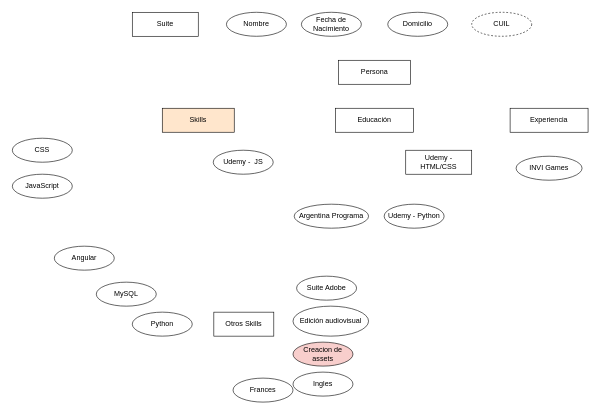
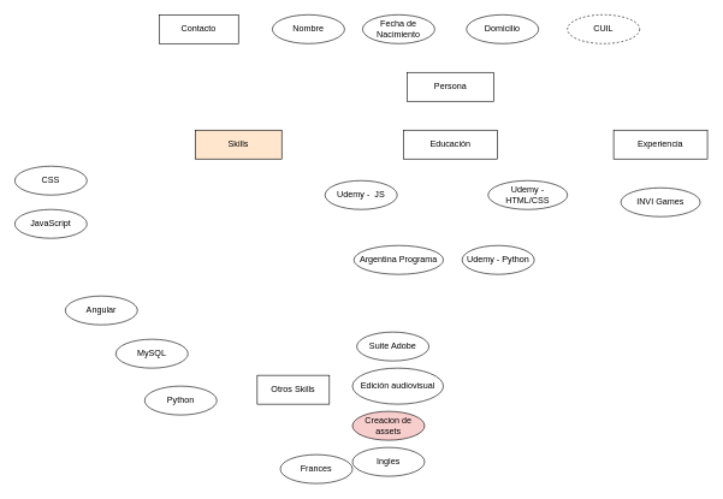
- <mxCell id="3" value="Suite" style="whiteSpace=wrap;html=1;align=center;" vertex="1" parent="1"><mxGeometry x="220" width="110" height="40" as="geometry" y="20" /></mxCell>
+ <mxCell id="3" value="Contacto" style="whiteSpace=wrap;html=1;align=center;" vertex="1" parent="1"><mxGeometry x="220" width="110" height="40" as="geometry" y="20" /></mxCell>
- <mxCell id="12" value="Udemy -&amp;nbsp; JS" style="ellipse;whiteSpace=wrap;html=1;align=center;" vertex="1" parent="1"><mxGeometry x="355" y="250" width="100" height="40" as="geometry" /></mxCell>
+ <mxCell id="12" value="Udemy -&amp;nbsp; JS" style="ellipse;whiteSpace=wrap;html=1;align=center;" vertex="1" parent="1"><mxGeometry x="450" y="250" width="100" height="40" as="geometry" /></mxCell>
- <mxCell id="13" value="Udemy - HTML/CSS" style="whiteSpace=wrap;html=1;align=center;rounded=0;" vertex="1" parent="1"><mxGeometry x="676" y="250" width="110" height="40" as="geometry" /></mxCell>
+ <mxCell id="13" value="Udemy - HTML/CSS" style="ellipse;whiteSpace=wrap;html=1;align=center;" vertex="1" parent="1"><mxGeometry x="676" y="250" width="110" height="40" as="geometry" /></mxCell>
- <mxCell id="21" value="Python" style="ellipse;whiteSpace=wrap;html=1;align=center;" vertex="1" parent="1"><mxGeometry x="220" y="520" width="100" height="40" as="geometry" /></mxCell>
+ <mxCell id="21" value="Python" style="ellipse;whiteSpace=wrap;html=1;align=center;" vertex="1" parent="1"><mxGeometry x="200" y="535" width="100" height="40" as="geometry" /></mxCell>
